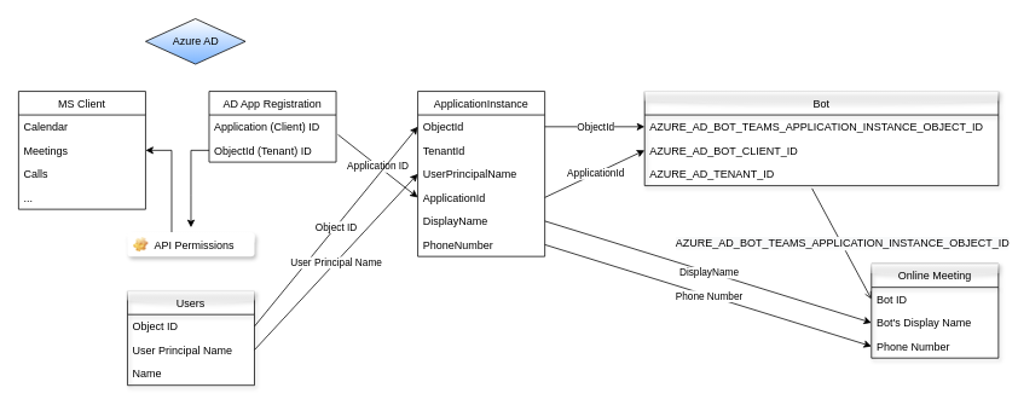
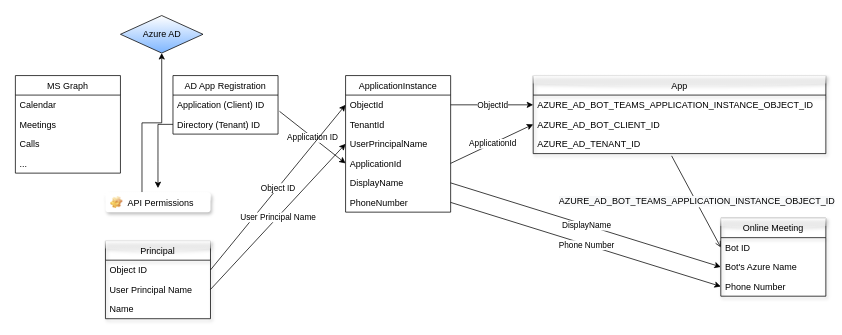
- <mxCell id="2" value="MS Client" style="swimlane;fontStyle=0;childLayout=stackLayout;horizontal=1;startSize=26;fillColor=none;horizontalStack=0;resizeParent=1;resizeParentMax=0;resizeLast=0;collapsible=1;marginBottom=0;" vertex="1" parent="1"><mxGeometry x="20" y="100" width="140" height="130" as="geometry" /></mxCell>
+ <mxCell id="2" value="MS Graph" style="swimlane;fontStyle=0;childLayout=stackLayout;horizontal=1;startSize=26;fillColor=none;horizontalStack=0;resizeParent=1;resizeParentMax=0;resizeLast=0;collapsible=1;marginBottom=0;" vertex="1" parent="1"><mxGeometry x="20" y="100" width="140" height="130" as="geometry" /></mxCell>
- <mxCell id="23" value="Bot" style="swimlane;fontStyle=0;childLayout=stackLayout;horizontal=1;startSize=26;fillColor=none;horizontalStack=0;resizeParent=1;resizeParentMax=0;resizeLast=0;collapsible=1;marginBottom=0;shadow=1;glass=1;labelBorderColor=none;" vertex="1" parent="1"><mxGeometry x="710" y="100" width="390" height="104" as="geometry" /></mxCell>
+ <mxCell id="23" value="App" style="swimlane;fontStyle=0;childLayout=stackLayout;horizontal=1;startSize=26;fillColor=none;horizontalStack=0;resizeParent=1;resizeParentMax=0;resizeLast=0;collapsible=1;marginBottom=0;shadow=1;glass=1;labelBorderColor=none;" vertex="1" parent="1"><mxGeometry x="710" y="100" width="390" height="104" as="geometry" /></mxCell>
- <mxCell id="18" style="edgeStyle=orthogonalEdgeStyle;rounded=0;orthogonalLoop=1;jettySize=auto;html=1;entryX=1;entryY=0.5;entryDx=0;entryDy=0;exitX=0.348;exitY=-0.013;exitDx=0;exitDy=0;exitPerimeter=0;" edge="1" parent="1" source="19" target="4"><mxGeometry relative="1" as="geometry"><mxPoint x="200" y="240" as="sourcePoint" /></mxGeometry></mxCell>
+ <mxCell id="18" style="edgeStyle=orthogonalEdgeStyle;rounded=0;orthogonalLoop=1;jettySize=auto;html=1;exitX=0.348;exitY=-0.013;exitDx=0;exitDy=0;exitPerimeter=0;" edge="1" parent="1" source="19" target="17"><mxGeometry relative="1" as="geometry"><mxPoint x="200" y="240" as="sourcePoint" /></mxGeometry></mxCell>
- <mxCell id="9" value="ObjectId (Tenant) ID" style="text;strokeColor=none;fillColor=none;align=left;verticalAlign=top;spacingLeft=4;spacingRight=4;overflow=hidden;rotatable=0;points=[[0,0.5],[1,0.5]];portConstraint=eastwest;" vertex="1" parent="7"><mxGeometry y="52" width="140" height="26" as="geometry" /></mxCell>
+ <mxCell id="9" value="Directory (Tenant) ID" style="text;strokeColor=none;fillColor=none;align=left;verticalAlign=top;spacingLeft=4;spacingRight=4;overflow=hidden;rotatable=0;points=[[0,0.5],[1,0.5]];portConstraint=eastwest;" vertex="1" parent="7"><mxGeometry y="52" width="140" height="26" as="geometry" /></mxCell>
- <mxCell id="41" value="Users" style="swimlane;fontStyle=0;childLayout=stackLayout;horizontal=1;startSize=26;fillColor=none;horizontalStack=0;resizeParent=1;resizeParentMax=0;resizeLast=0;collapsible=1;marginBottom=0;shadow=1;glass=1;" vertex="1" parent="1"><mxGeometry x="140" y="320" width="140" height="104" as="geometry" /></mxCell>
+ <mxCell id="41" value="Principal" style="swimlane;fontStyle=0;childLayout=stackLayout;horizontal=1;startSize=26;fillColor=none;horizontalStack=0;resizeParent=1;resizeParentMax=0;resizeLast=0;collapsible=1;marginBottom=0;shadow=1;glass=1;" vertex="1" parent="1"><mxGeometry x="140" y="320" width="140" height="104" as="geometry" /></mxCell>
- <mxCell id="29" value="Bot's Display Name" style="text;strokeColor=none;fillColor=none;align=left;verticalAlign=top;spacingLeft=4;spacingRight=4;overflow=hidden;rotatable=0;points=[[0,0.5],[1,0.5]];portConstraint=eastwest;" vertex="1" parent="27"><mxGeometry y="52" width="140" height="26" as="geometry" /></mxCell>
+ <mxCell id="29" value="Bot's Azure Name" style="text;strokeColor=none;fillColor=none;align=left;verticalAlign=top;spacingLeft=4;spacingRight=4;overflow=hidden;rotatable=0;points=[[0,0.5],[1,0.5]];portConstraint=eastwest;" vertex="1" parent="27"><mxGeometry y="52" width="140" height="26" as="geometry" /></mxCell>
